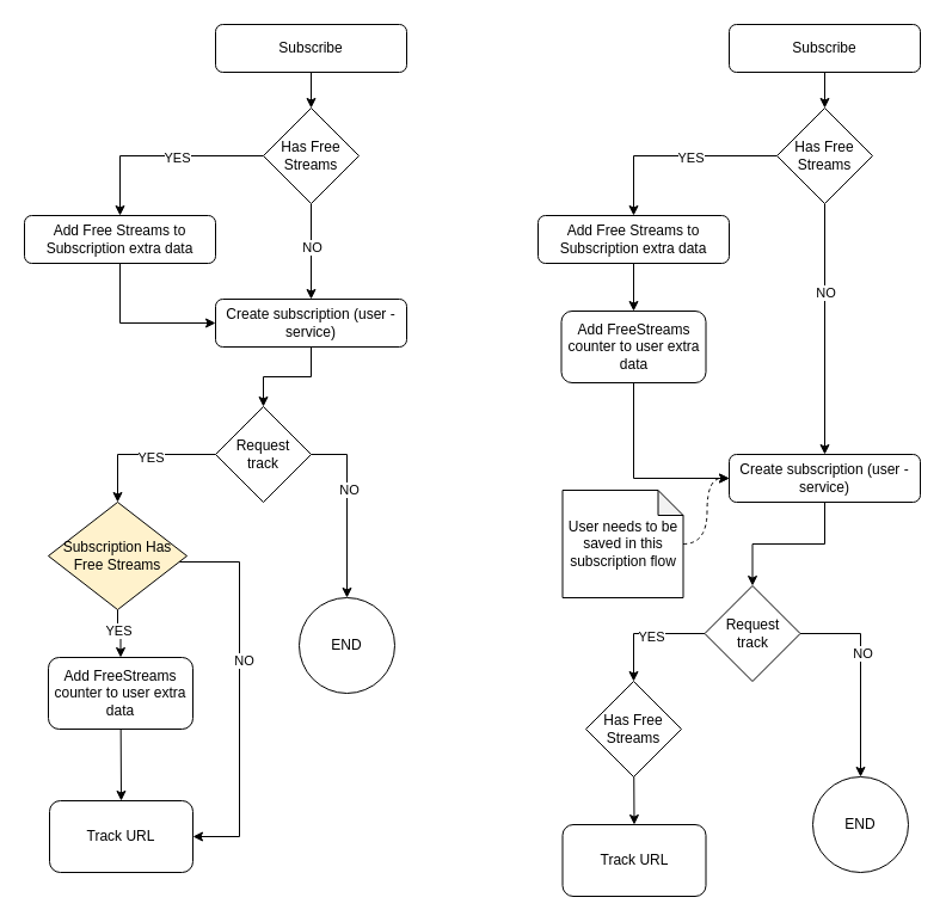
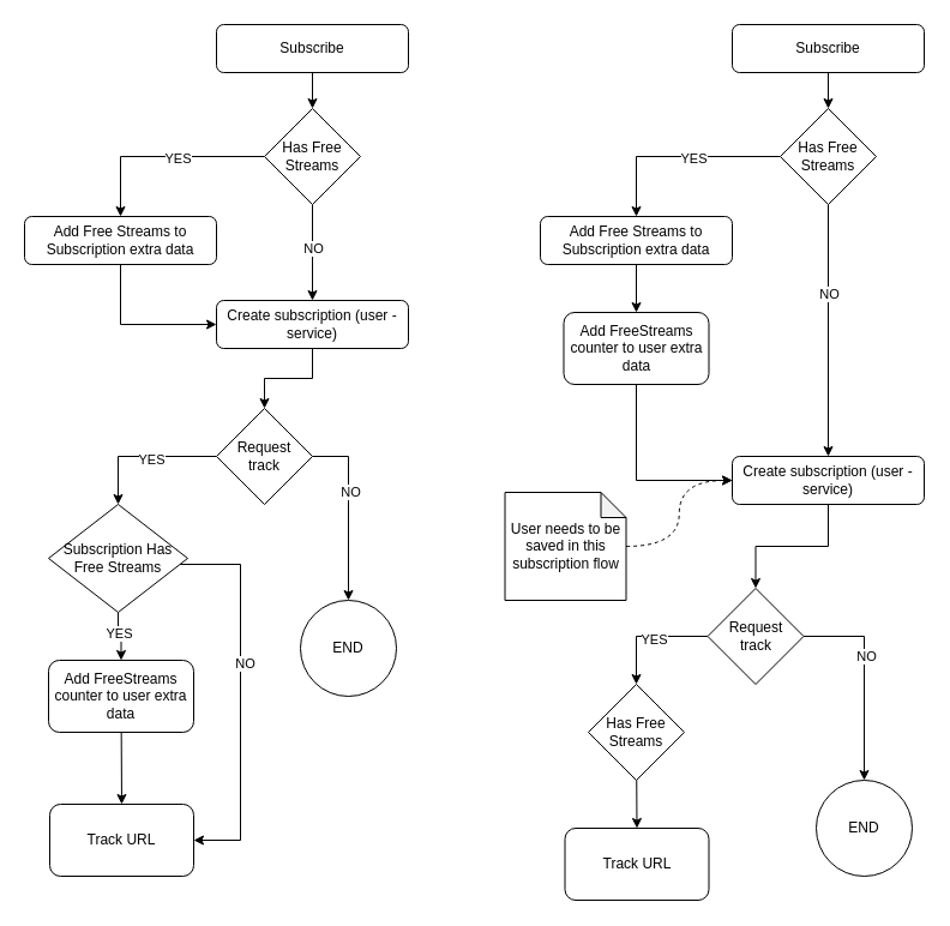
- <mxCell id="50" value="User needs to be saved in this subscription flow" style="shape=note;whiteSpace=wrap;html=1;backgroundOutline=1;darkOpacity=0.05;size=21;" parent="1" vertex="1"><mxGeometry x="470.5" y="410" width="101" height="90" as="geometry" /></mxCell>
+ <mxCell id="50" value="User needs to be saved in this subscription flow" style="shape=note;whiteSpace=wrap;html=1;backgroundOutline=1;darkOpacity=0.05;size=21;" parent="1" vertex="1"><mxGeometry x="420.5" y="410" width="101" height="90" as="geometry" /></mxCell>
- <mxCell id="26" value="Subscription Has Free Streams" style="rhombus;whiteSpace=wrap;html=1;fillColor=#fff2cc;" parent="1" vertex="1"><mxGeometry x="40" y="420" width="116" height="90" as="geometry" /></mxCell>
+ <mxCell id="26" value="Subscription Has Free Streams" style="rhombus;whiteSpace=wrap;html=1;" parent="1" vertex="1"><mxGeometry x="40" y="420" width="116" height="90" as="geometry" /></mxCell>
